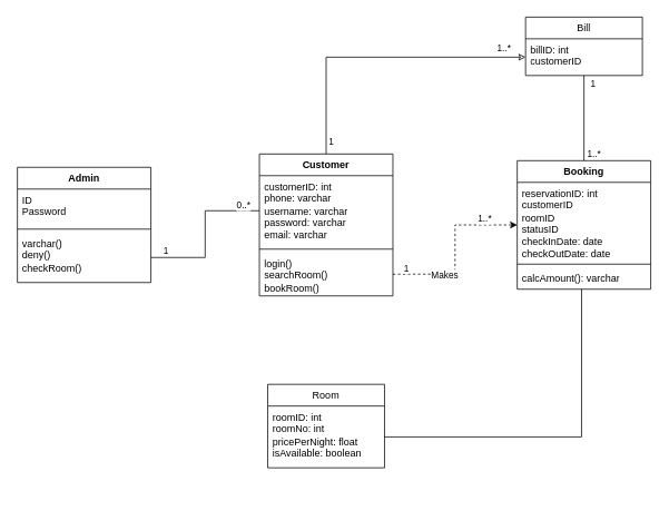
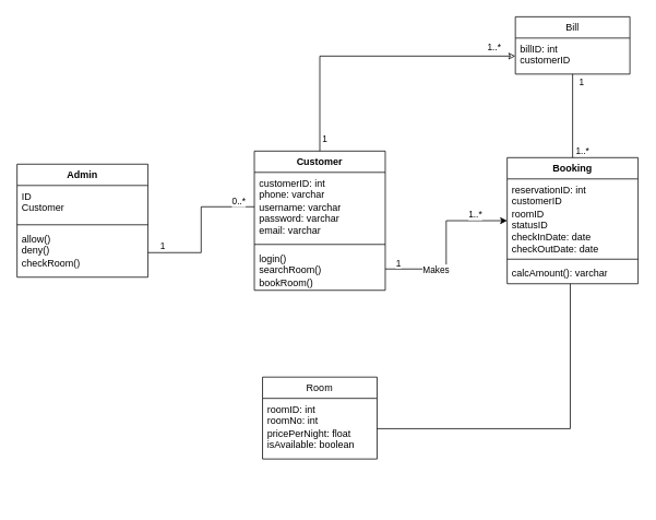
- <mxCell id="20" value="ID&lt;br&gt;Password" style="text;strokeColor=none;fillColor=none;align=left;verticalAlign=top;spacingLeft=4;spacingRight=4;overflow=hidden;rotatable=0;points=[[0,0.5],[1,0.5]];portConstraint=eastwest;whiteSpace=wrap;html=1;" vertex="1" parent="19"><mxGeometry y="26" width="160" height="44" as="geometry" /></mxCell>
+ <mxCell id="20" value="ID&lt;br&gt;Customer" style="text;strokeColor=none;fillColor=none;align=left;verticalAlign=top;spacingLeft=4;spacingRight=4;overflow=hidden;rotatable=0;points=[[0,0.5],[1,0.5]];portConstraint=eastwest;whiteSpace=wrap;html=1;" vertex="1" parent="19"><mxGeometry y="26" width="160" height="44" as="geometry" /></mxCell>
- <mxCell id="12" style="edgeStyle=orthogonalEdgeStyle;rounded=0;orthogonalLoop=1;jettySize=auto;html=1;exitX=1;exitY=0.5;exitDx=0;exitDy=0;dashed=1;" edge="1" parent="3" source="7" target="8"><mxGeometry relative="1" as="geometry"><mxPoint x="609" y="248" as="targetPoint" /></mxGeometry></mxCell>
+ <mxCell id="12" style="edgeStyle=orthogonalEdgeStyle;rounded=0;orthogonalLoop=1;jettySize=auto;html=1;exitX=1;exitY=0.5;exitDx=0;exitDy=0;" edge="1" parent="3" source="7" target="8"><mxGeometry relative="1" as="geometry"><mxPoint x="609" y="248" as="targetPoint" /></mxGeometry></mxCell>
- <mxCell id="22" value="varchar()&lt;br&gt;deny()&lt;br&gt;checkRoom()" style="text;strokeColor=none;fillColor=none;align=left;verticalAlign=top;spacingLeft=4;spacingRight=4;overflow=hidden;rotatable=0;points=[[0,0.5],[1,0.5]];portConstraint=eastwest;whiteSpace=wrap;html=1;" vertex="1" parent="19"><mxGeometry y="78" width="160" height="60" as="geometry" /></mxCell>
+ <mxCell id="22" value="allow()&lt;br&gt;deny()&lt;br&gt;checkRoom()" style="text;strokeColor=none;fillColor=none;align=left;verticalAlign=top;spacingLeft=4;spacingRight=4;overflow=hidden;rotatable=0;points=[[0,0.5],[1,0.5]];portConstraint=eastwest;whiteSpace=wrap;html=1;" vertex="1" parent="19"><mxGeometry y="78" width="160" height="60" as="geometry" /></mxCell>
